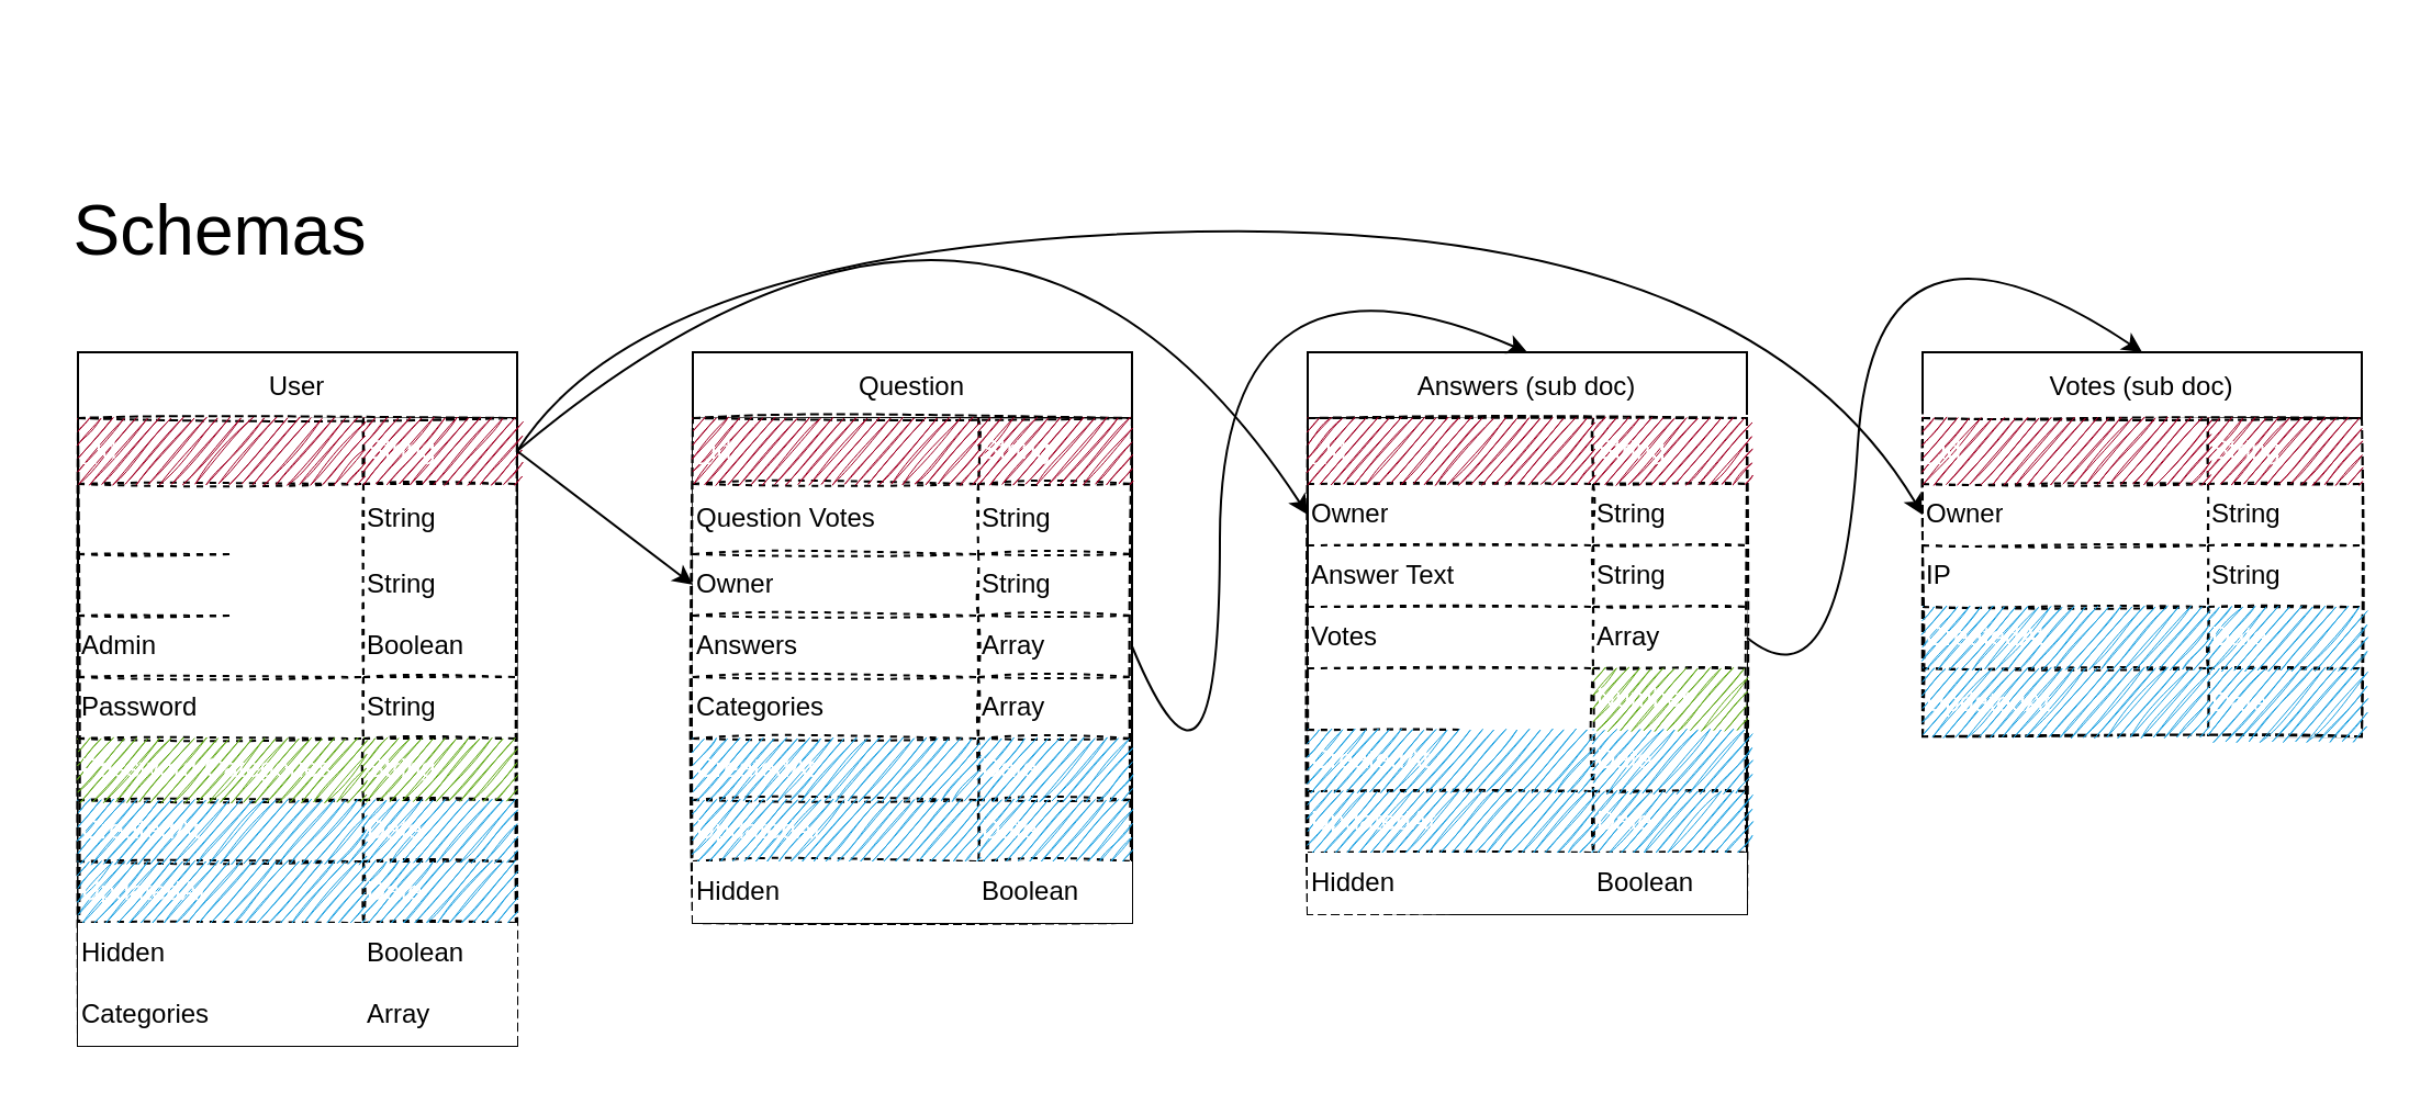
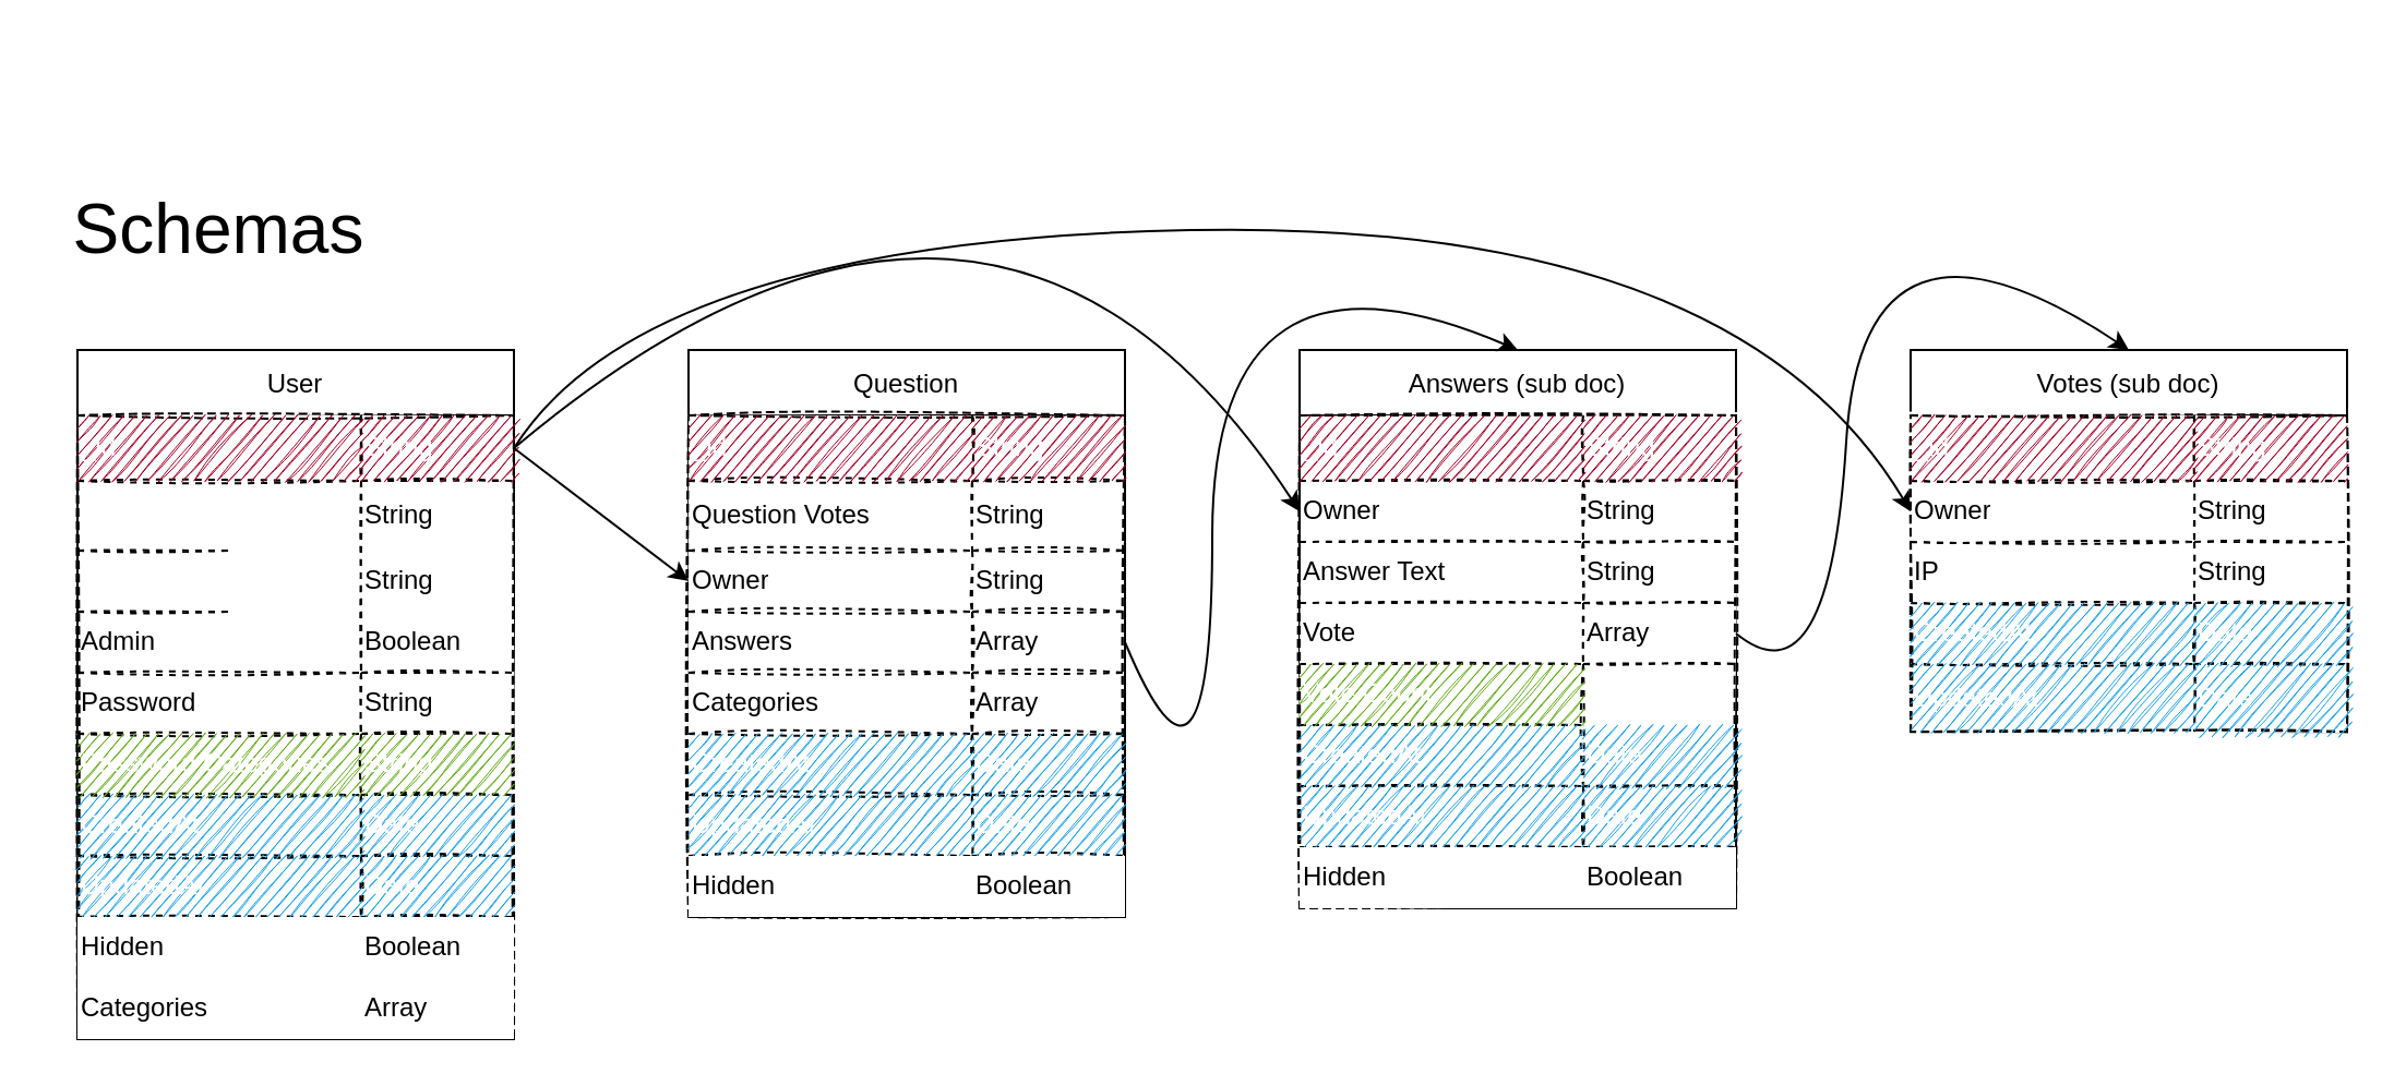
- <mxCell id="72" value="Votes" style="shape=partialRectangle;html=1;whiteSpace=wrap;connectable=0;fillColor=none;top=0;left=0;bottom=0;right=0;overflow=hidden;pointerEvents=1;rounded=0;shadow=0;glass=0;dashed=1;sketch=1;fontSize=12;align=left;" parent="71" vertex="1"><mxGeometry width="130" height="28" as="geometry"><mxRectangle width="130" height="28" as="alternateBounds" /></mxGeometry></mxCell>
+ <mxCell id="72" value="Vote" style="shape=partialRectangle;html=1;whiteSpace=wrap;connectable=0;fillColor=none;top=0;left=0;bottom=0;right=0;overflow=hidden;pointerEvents=1;rounded=0;shadow=0;glass=0;dashed=1;sketch=1;fontSize=12;align=left;" parent="71" vertex="1"><mxGeometry width="130" height="28" as="geometry"><mxRectangle width="130" height="28" as="alternateBounds" /></mxGeometry></mxCell>
+ <mxCell id="75" value="Vote Count" style="shape=partialRectangle;html=1;whiteSpace=wrap;connectable=0;fillColor=#60a917;top=0;left=0;bottom=0;right=0;overflow=hidden;pointerEvents=1;rounded=0;shadow=0;glass=0;dashed=1;sketch=1;fontSize=12;align=left;fontColor=#ffffff;strokeColor=#2D7600;" parent="74" vertex="1"><mxGeometry width="130" height="28" as="geometry"><mxRectangle width="130" height="28" as="alternateBounds" /></mxGeometry></mxCell>
- <mxCell id="76" value="Number" style="shape=partialRectangle;html=1;whiteSpace=wrap;connectable=0;fillColor=#60a917;top=0;left=0;bottom=0;right=0;overflow=hidden;pointerEvents=1;rounded=0;shadow=0;glass=0;dashed=1;sketch=1;fontSize=12;align=left;fontColor=#ffffff;strokeColor=#2D7600;" parent="74" vertex="1"><mxGeometry x="130" width="70" height="28" as="geometry"><mxRectangle width="70" height="28" as="alternateBounds" /></mxGeometry></mxCell>
